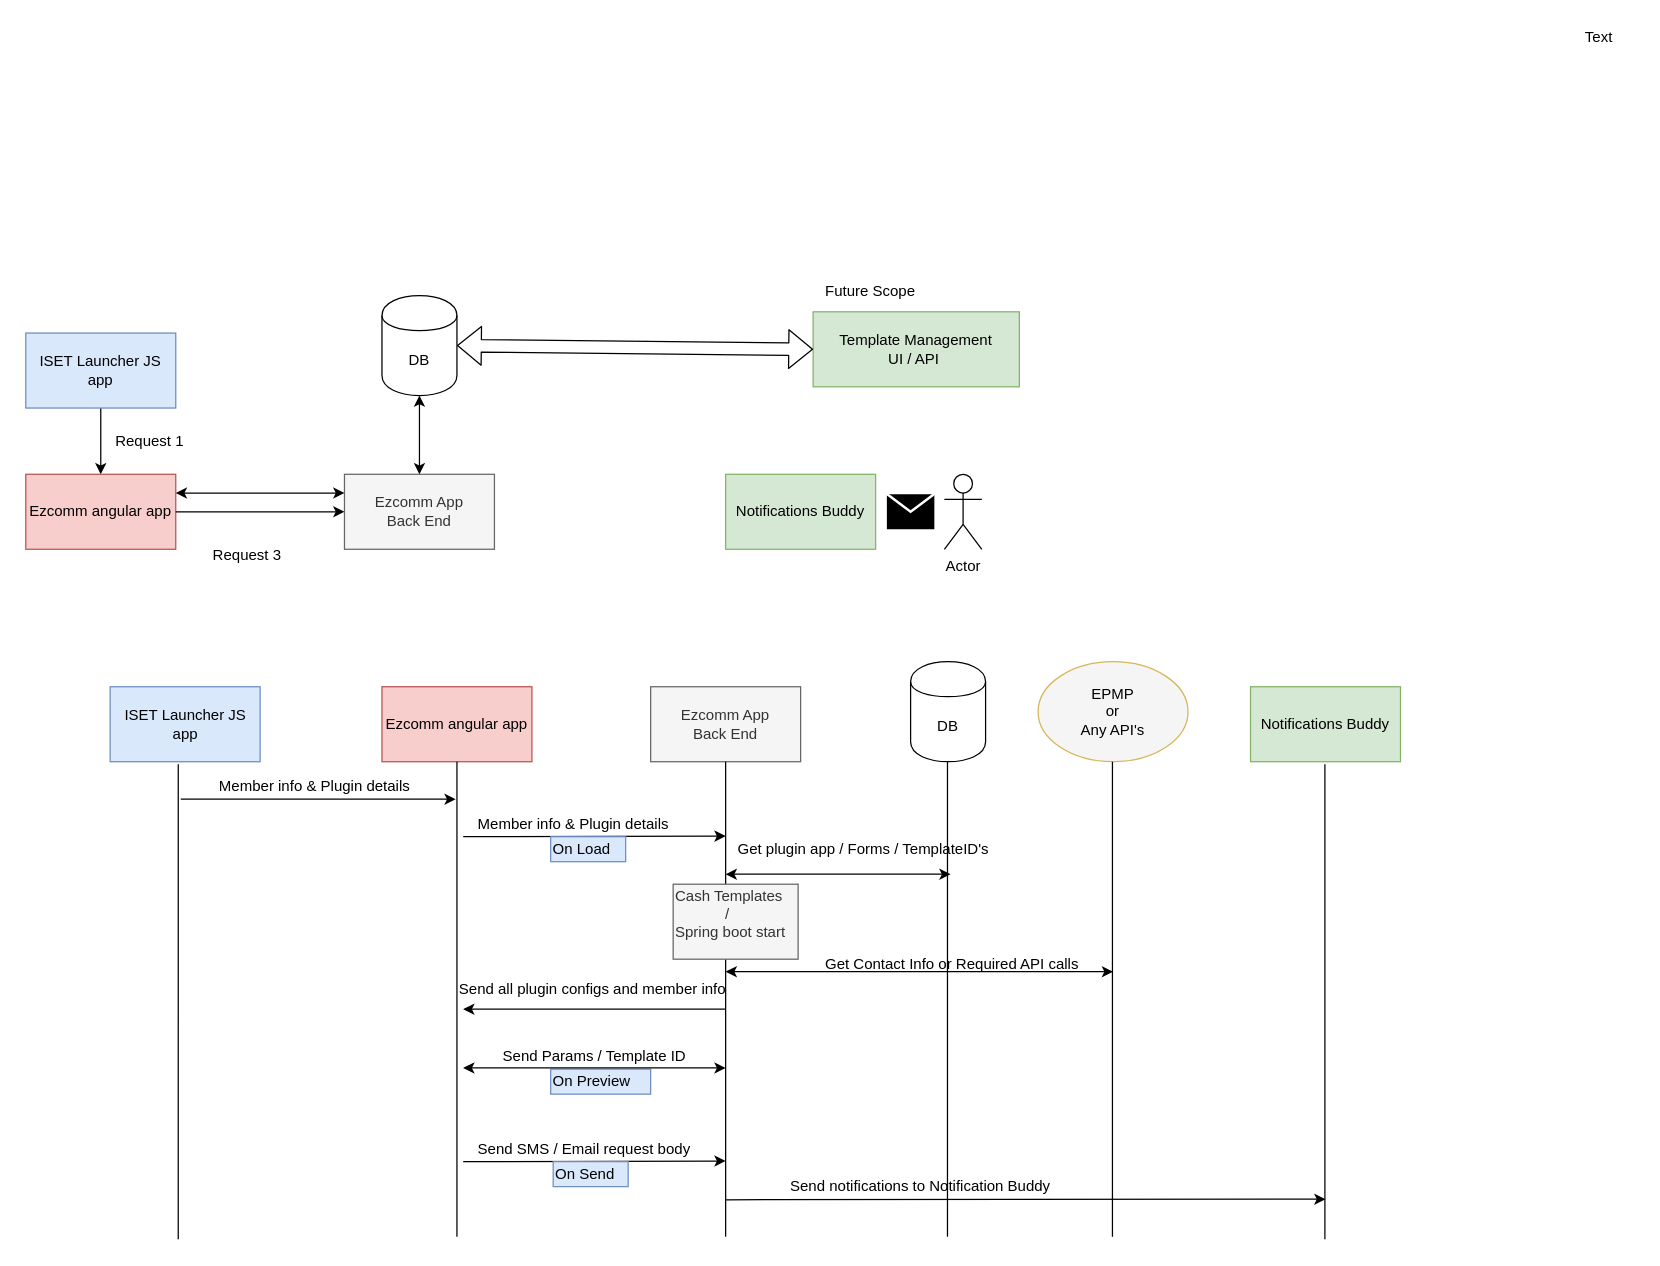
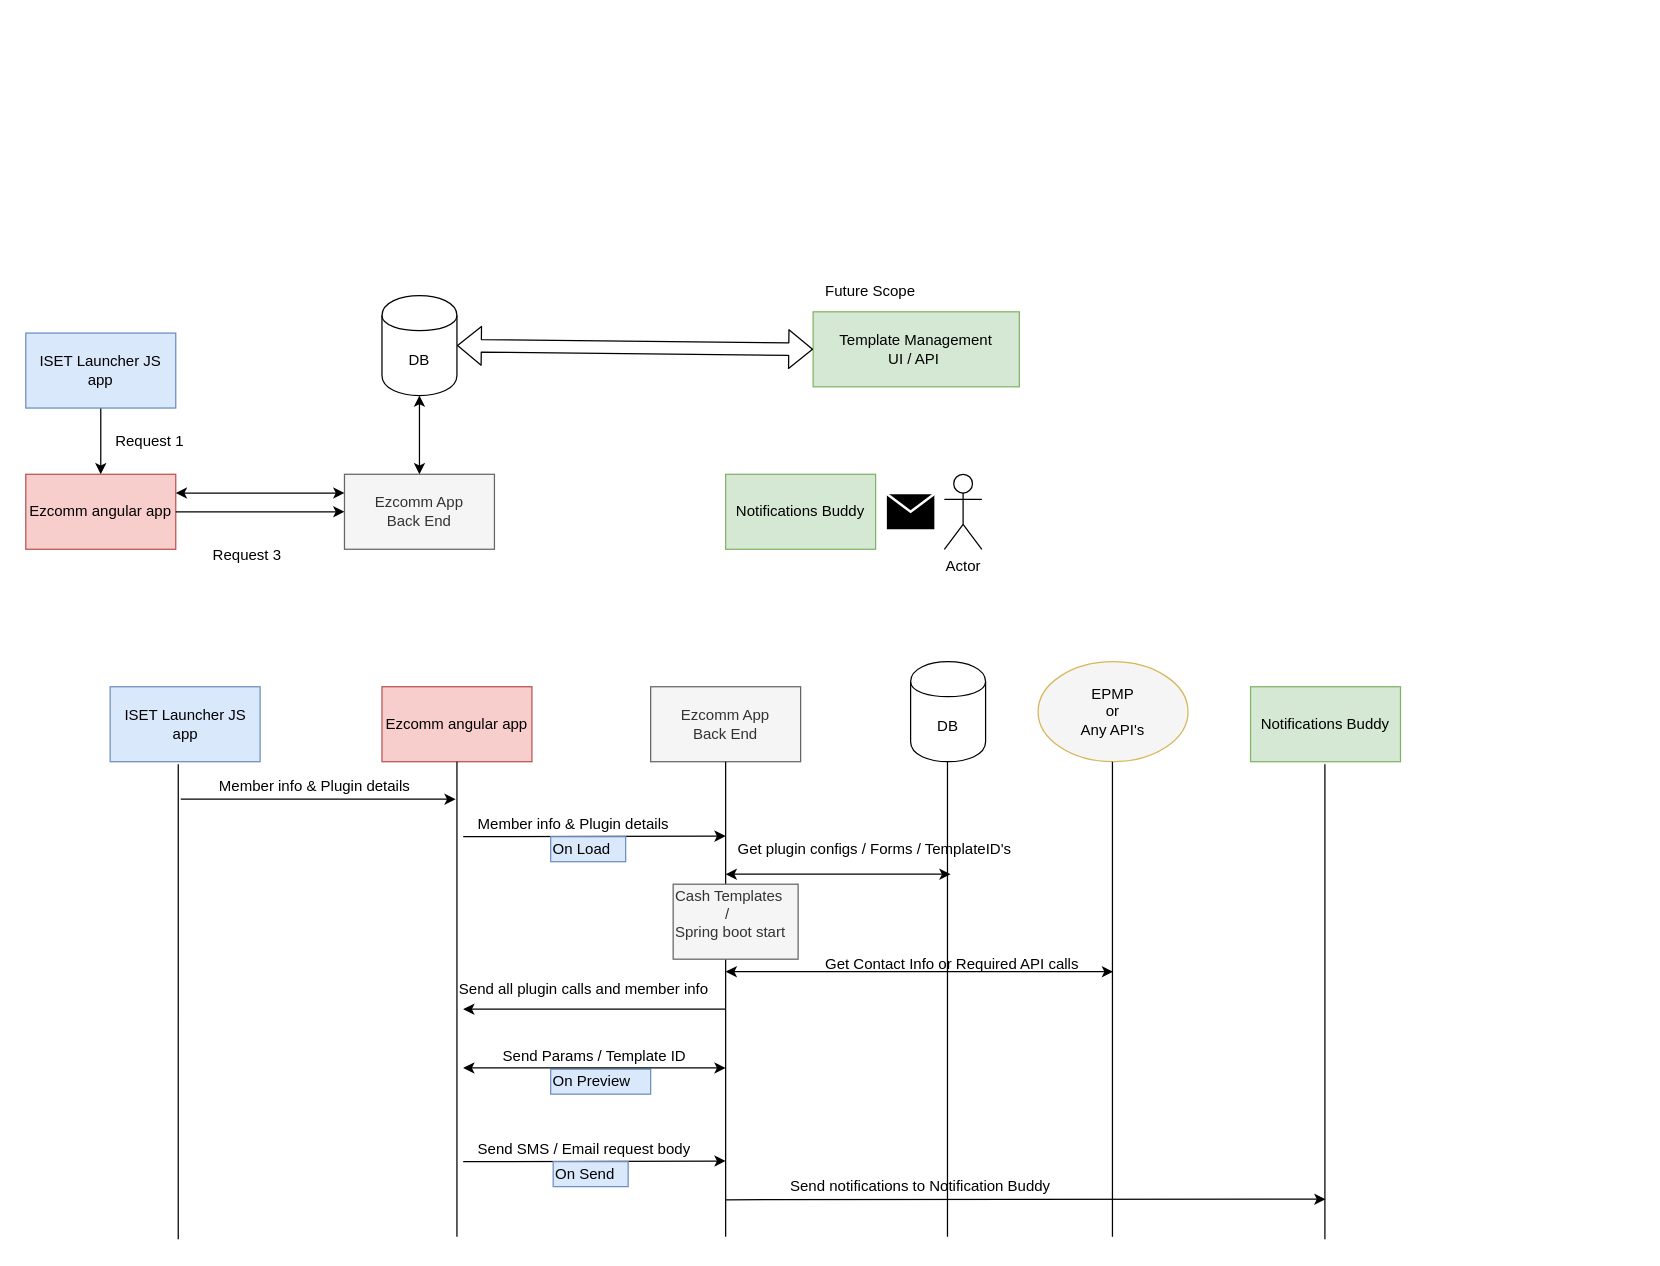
- <mxCell id="43" value="Text" style="text;html=1;resizable=0;points=[];autosize=1;align=left;verticalAlign=top;spacingTop=-4;" vertex="1" parent="1"><mxGeometry x="1266" y="20" width="40" height="20" as="geometry" /></mxCell>
- <mxCell id="30" value="Get plugin app / Forms / TemplateID's" style="text;html=1;resizable=0;points=[];autosize=1;align=left;verticalAlign=top;spacingTop=-4;" vertex="1" parent="1"><mxGeometry x="588" y="669" width="230" height="20" as="geometry" /></mxCell>
+ <mxCell id="30" value="Get plugin configs / Forms / TemplateID's" style="text;html=1;resizable=0;points=[];autosize=1;align=left;verticalAlign=top;spacingTop=-4;" vertex="1" parent="1"><mxGeometry x="588" y="669" width="230" height="20" as="geometry" /></mxCell>
- <mxCell id="37" value="Send all plugin configs and member info" style="text;html=1;resizable=0;points=[];autosize=1;align=left;verticalAlign=top;spacingTop=-4;" vertex="1" parent="1"><mxGeometry x="365" y="781" width="230" height="20" as="geometry" /></mxCell>
+ <mxCell id="37" value="Send all plugin calls and member info" style="text;html=1;resizable=0;points=[];autosize=1;align=left;verticalAlign=top;spacingTop=-4;" vertex="1" parent="1"><mxGeometry x="365" y="781" width="230" height="20" as="geometry" /></mxCell>
